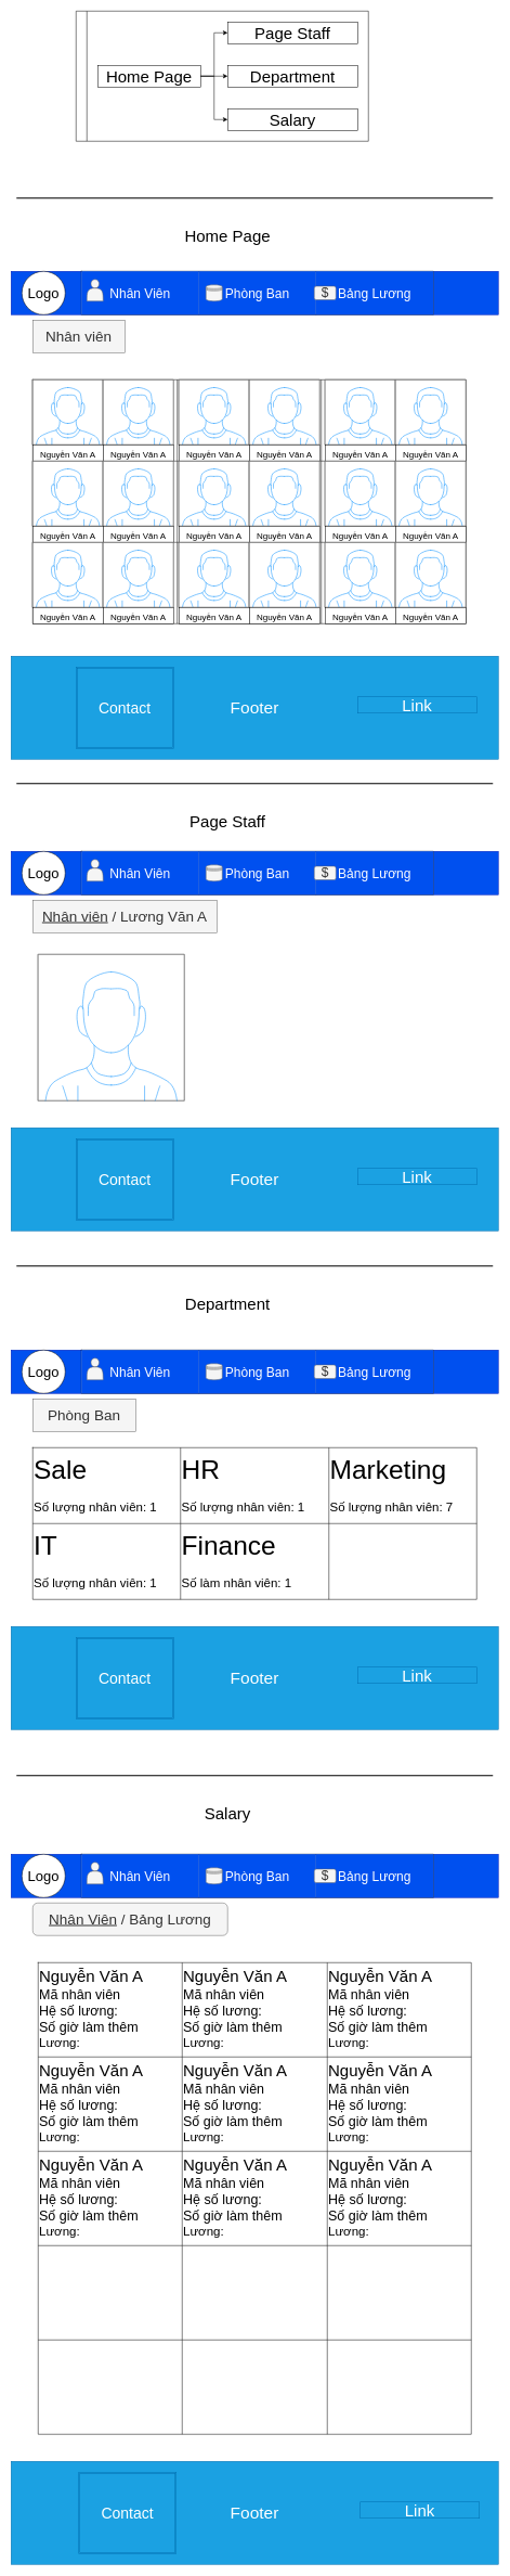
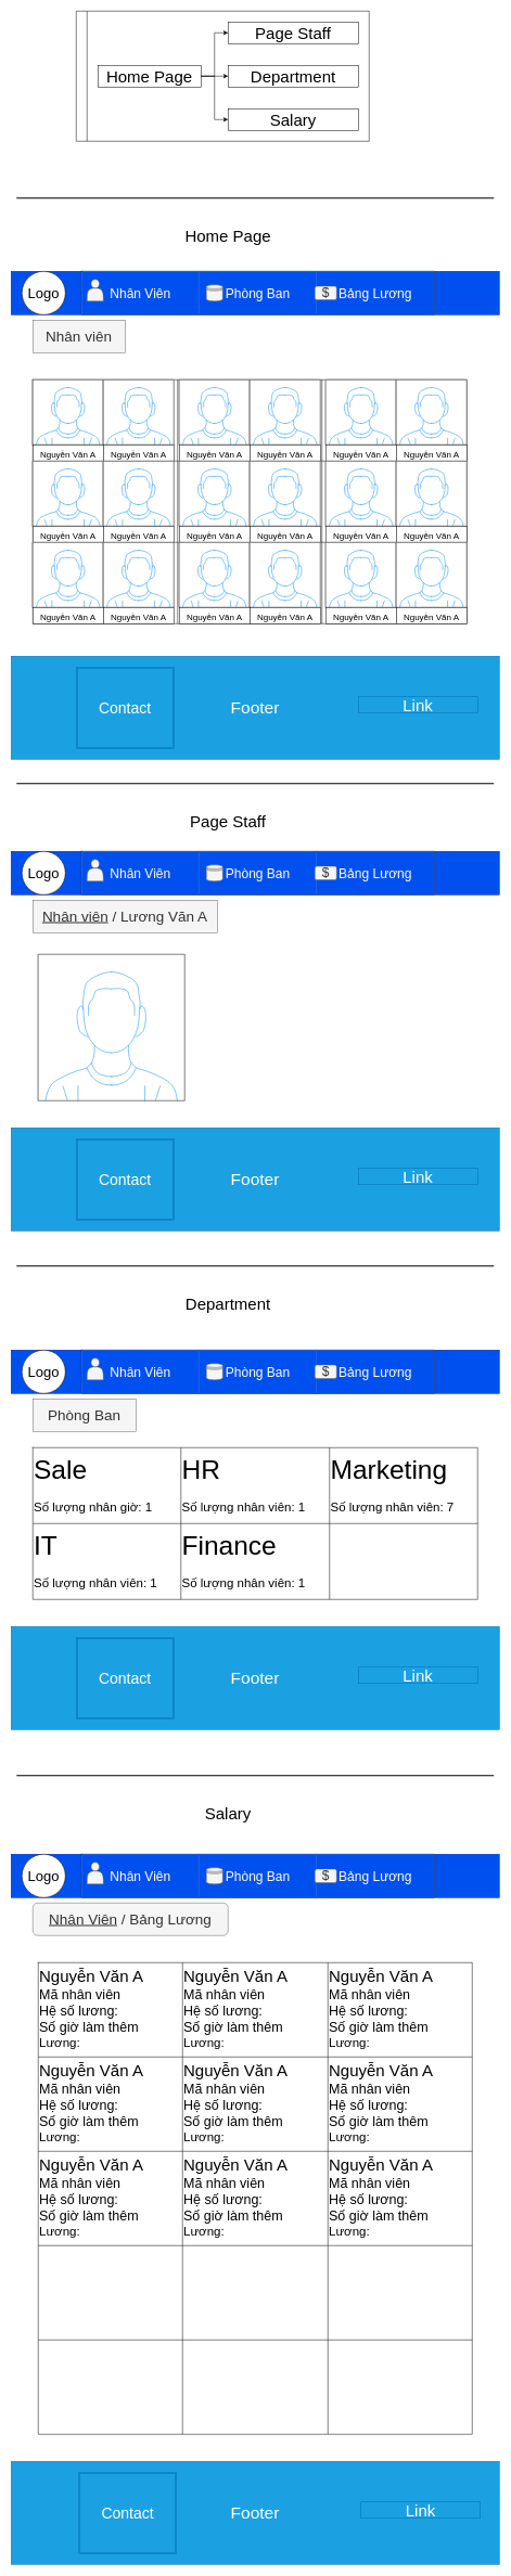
- <mxCell id="120" value="Sale&lt;br&gt;&lt;font style=&quot;font-size: 23px&quot;&gt;Số lượng nhân viên: 1&lt;/font&gt;" style="shape=partialRectangle;html=1;whiteSpace=wrap;connectable=0;overflow=hidden;fillColor=none;top=0;left=0;bottom=0;right=0;pointerEvents=1;fontSize=49;align=left;" vertex="1" parent="119"><mxGeometry width="273" height="140" as="geometry"><mxRectangle width="273" height="140" as="alternateBounds" /></mxGeometry></mxCell>
+ <mxCell id="120" value="Sale&lt;br&gt;&lt;font style=&quot;font-size: 23px&quot;&gt;Số lượng nhân giờ: 1&lt;/font&gt;" style="shape=partialRectangle;html=1;whiteSpace=wrap;connectable=0;overflow=hidden;fillColor=none;top=0;left=0;bottom=0;right=0;pointerEvents=1;fontSize=49;align=left;" vertex="1" parent="119"><mxGeometry width="273" height="140" as="geometry"><mxRectangle width="273" height="140" as="alternateBounds" /></mxGeometry></mxCell>
- <mxCell id="125" value="Finance&lt;br&gt;&lt;font style=&quot;font-size: 23px&quot;&gt;Số làm nhân viên: 1&lt;/font&gt;" style="shape=partialRectangle;html=1;whiteSpace=wrap;connectable=0;overflow=hidden;fillColor=none;top=0;left=0;bottom=0;right=0;pointerEvents=1;fontSize=49;align=left;" vertex="1" parent="123"><mxGeometry x="273" width="274" height="140" as="geometry"><mxRectangle width="274" height="140" as="alternateBounds" /></mxGeometry></mxCell>
+ <mxCell id="125" value="Finance&lt;br&gt;&lt;font style=&quot;font-size: 23px&quot;&gt;Số lượng nhân viên: 1&lt;/font&gt;" style="shape=partialRectangle;html=1;whiteSpace=wrap;connectable=0;overflow=hidden;fillColor=none;top=0;left=0;bottom=0;right=0;pointerEvents=1;fontSize=49;align=left;" vertex="1" parent="123"><mxGeometry x="273" width="274" height="140" as="geometry"><mxRectangle width="274" height="140" as="alternateBounds" /></mxGeometry></mxCell>
